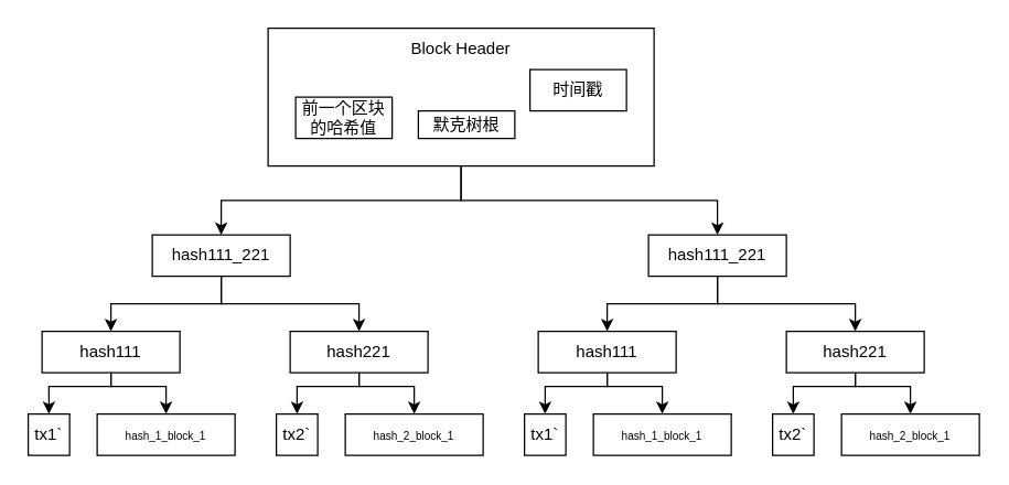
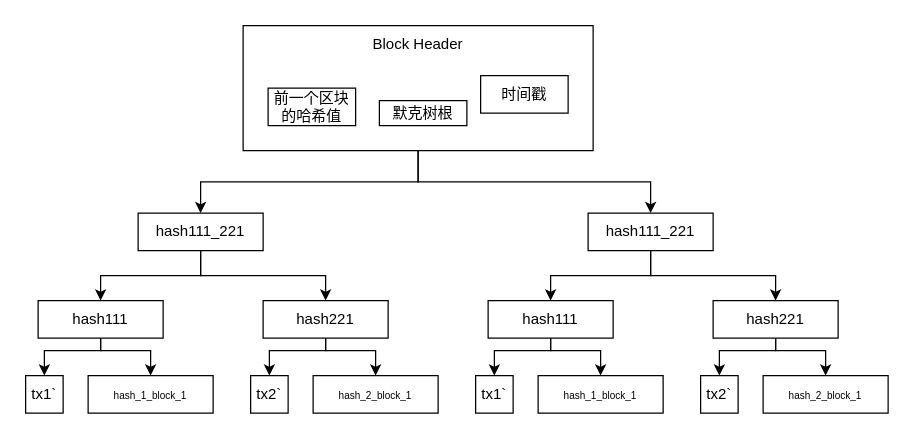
- <mxCell id="8" value="时间戳" style="rounded=0;whiteSpace=wrap;html=1;fillColor=default;" vertex="1" parent="1"><mxGeometry x="384" y="50" width="70" height="30" as="geometry" /></mxCell>
+ <mxCell id="8" value="时间戳" style="rounded=0;whiteSpace=wrap;html=1;fillColor=default;" vertex="1" parent="1"><mxGeometry x="384" y="60" width="70" height="30" as="geometry" /></mxCell>
